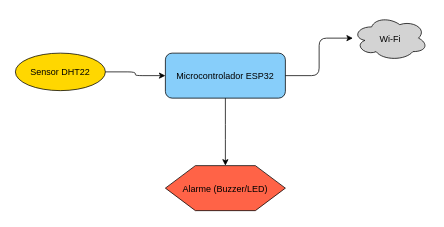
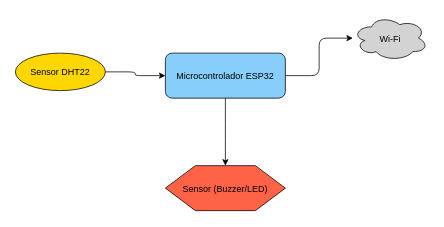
- <mxCell id="5" value="Alarme (Buzzer/LED)" style="shape=hexagon;fillColor=#FF6347;strokeColor=#000000;fontSize=12" vertex="1" parent="1"><mxGeometry x="220" y="220" width="160" height="60" as="geometry" /></mxCell>
+ <mxCell id="5" value="Sensor (Buzzer/LED)" style="shape=hexagon;fillColor=#FF6347;strokeColor=#000000;fontSize=12" vertex="1" parent="1"><mxGeometry x="220" y="220" width="160" height="60" as="geometry" /></mxCell>
